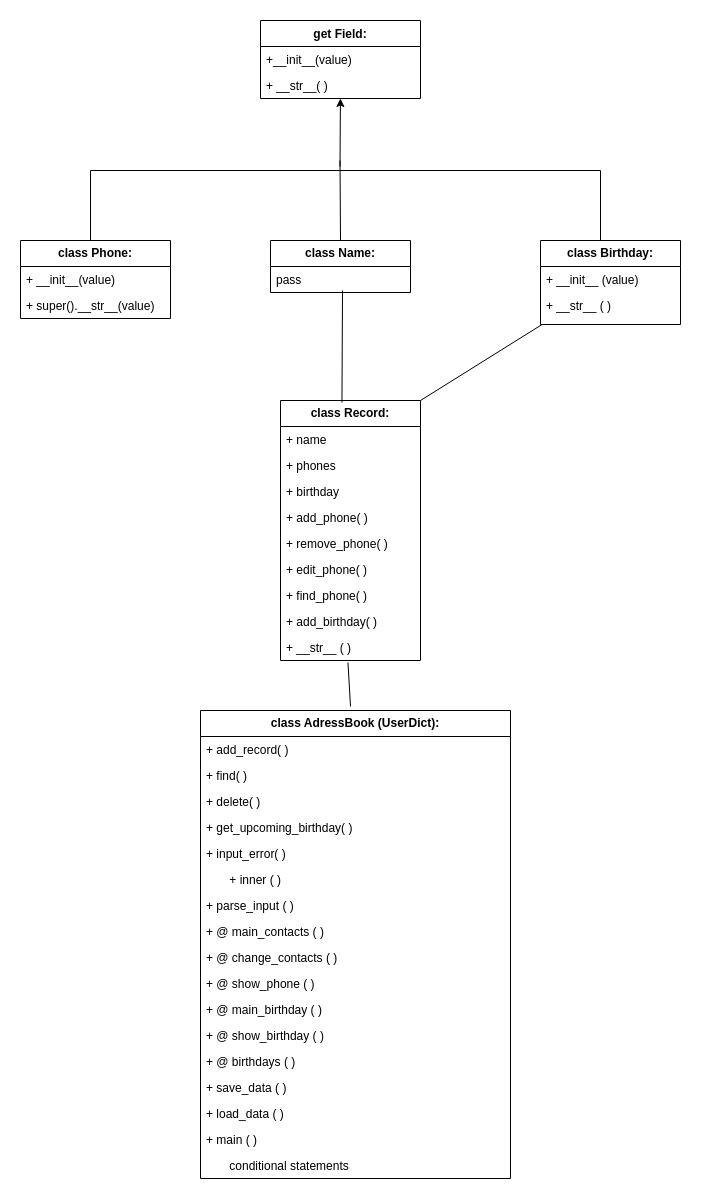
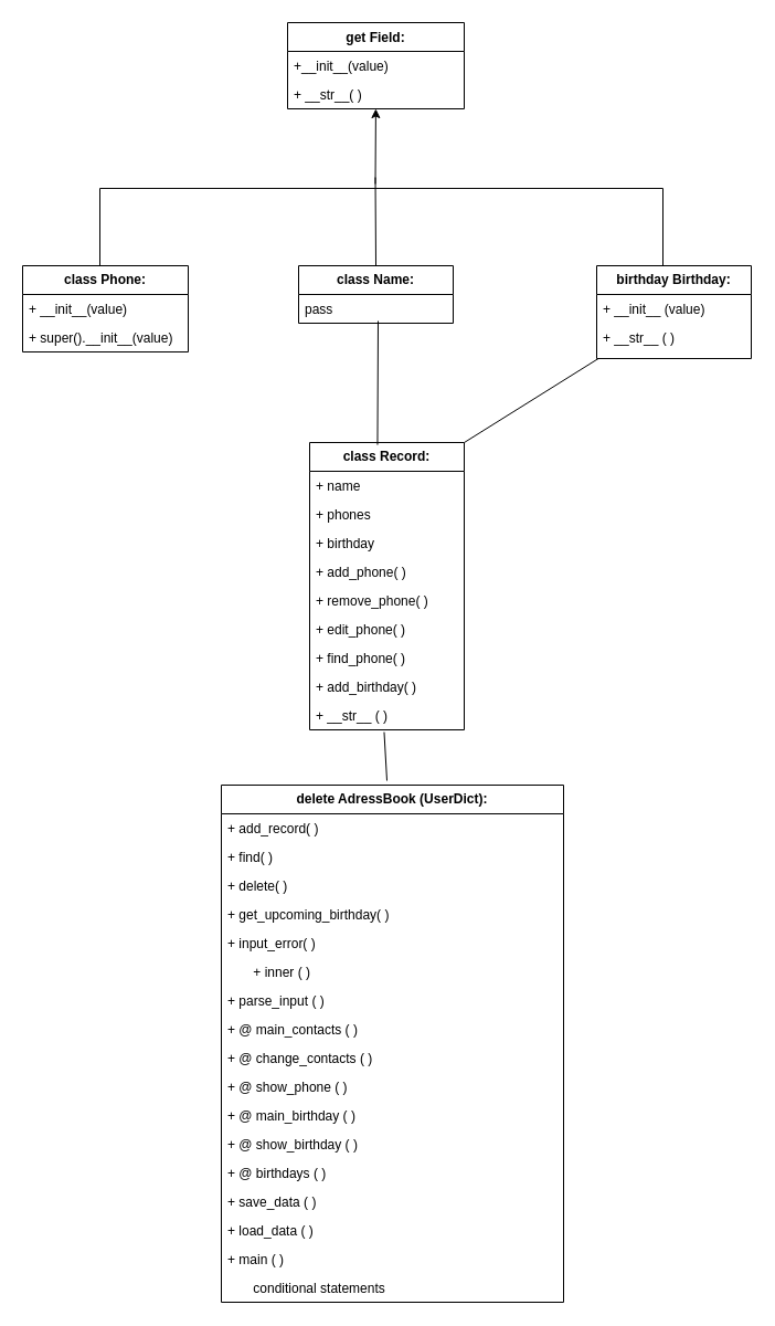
- <mxCell id="15" value="&lt;b&gt;class Birthday:&lt;/b&gt;" style="swimlane;fontStyle=0;childLayout=stackLayout;horizontal=1;startSize=26;fillColor=none;horizontalStack=0;resizeParent=1;resizeParentMax=0;resizeLast=0;collapsible=1;marginBottom=0;whiteSpace=wrap;html=1;" vertex="1" parent="1"><mxGeometry x="540" y="240" width="140" height="84" as="geometry" /></mxCell>
+ <mxCell id="15" value="&lt;b&gt;birthday Birthday:&lt;/b&gt;" style="swimlane;fontStyle=0;childLayout=stackLayout;horizontal=1;startSize=26;fillColor=none;horizontalStack=0;resizeParent=1;resizeParentMax=0;resizeLast=0;collapsible=1;marginBottom=0;whiteSpace=wrap;html=1;" vertex="1" parent="1"><mxGeometry x="540" y="240" width="140" height="84" as="geometry" /></mxCell>
- <mxCell id="12" value="+ super().__str__(value)" style="text;strokeColor=none;fillColor=none;align=left;verticalAlign=top;spacingLeft=4;spacingRight=4;overflow=hidden;rotatable=0;points=[[0,0.5],[1,0.5]];portConstraint=eastwest;whiteSpace=wrap;html=1;" vertex="1" parent="10"><mxGeometry y="52" width="150" height="26" as="geometry" /></mxCell>
+ <mxCell id="12" value="+ super().__init__(value)" style="text;strokeColor=none;fillColor=none;align=left;verticalAlign=top;spacingLeft=4;spacingRight=4;overflow=hidden;rotatable=0;points=[[0,0.5],[1,0.5]];portConstraint=eastwest;whiteSpace=wrap;html=1;" vertex="1" parent="10"><mxGeometry y="52" width="150" height="26" as="geometry" /></mxCell>
- <mxCell id="30" value="&lt;b&gt;class AdressBook (UserDict):&lt;/b&gt;" style="swimlane;fontStyle=0;childLayout=stackLayout;horizontal=1;startSize=26;fillColor=none;horizontalStack=0;resizeParent=1;resizeParentMax=0;resizeLast=0;collapsible=1;marginBottom=0;whiteSpace=wrap;html=1;" vertex="1" parent="1"><mxGeometry x="200" y="710" width="310" height="468" as="geometry" /></mxCell>
+ <mxCell id="30" value="&lt;b&gt;delete AdressBook (UserDict):&lt;/b&gt;" style="swimlane;fontStyle=0;childLayout=stackLayout;horizontal=1;startSize=26;fillColor=none;horizontalStack=0;resizeParent=1;resizeParentMax=0;resizeLast=0;collapsible=1;marginBottom=0;whiteSpace=wrap;html=1;" vertex="1" parent="1"><mxGeometry x="200" y="710" width="310" height="468" as="geometry" /></mxCell>
